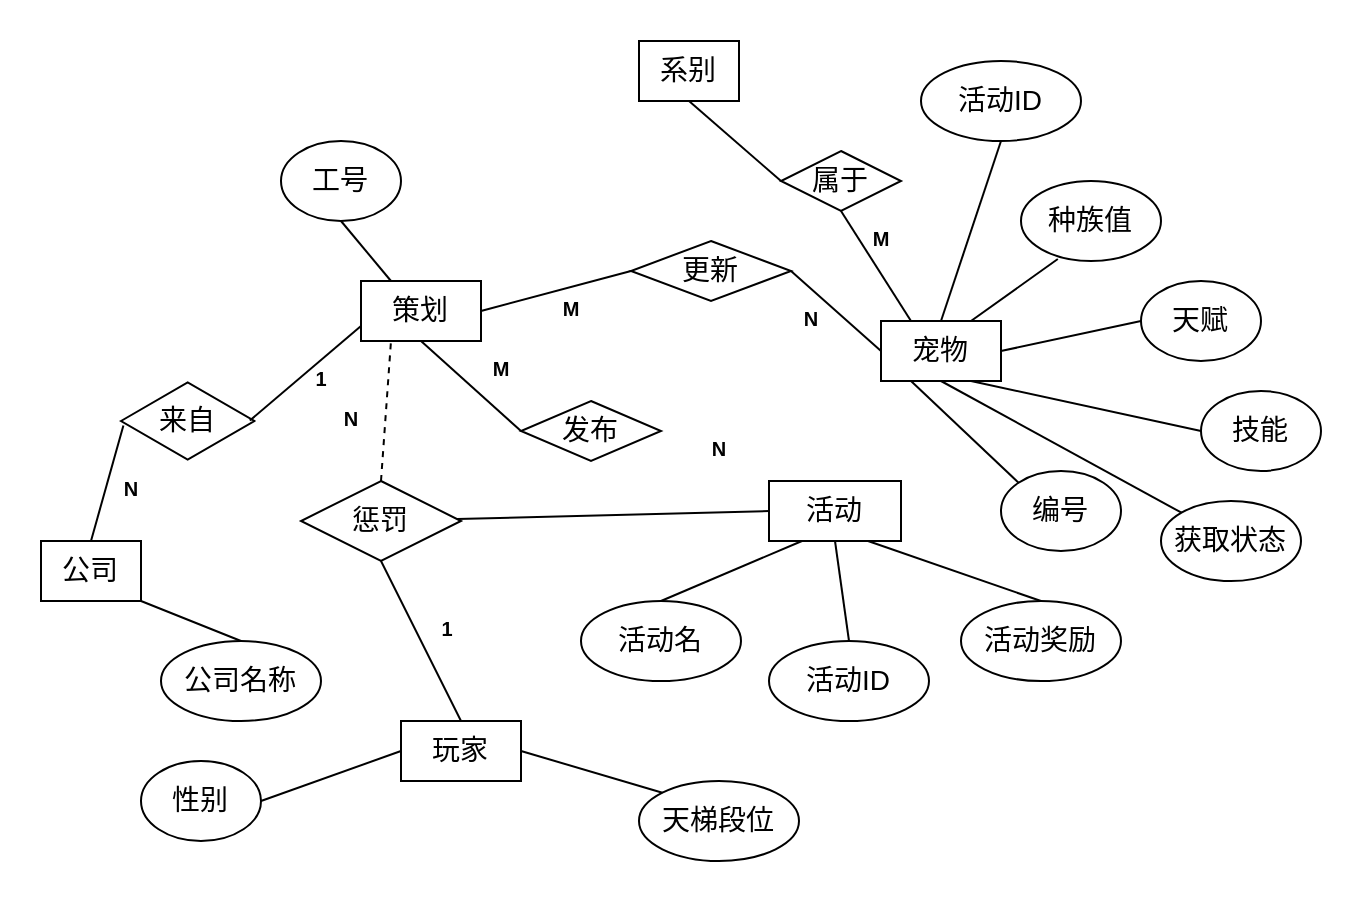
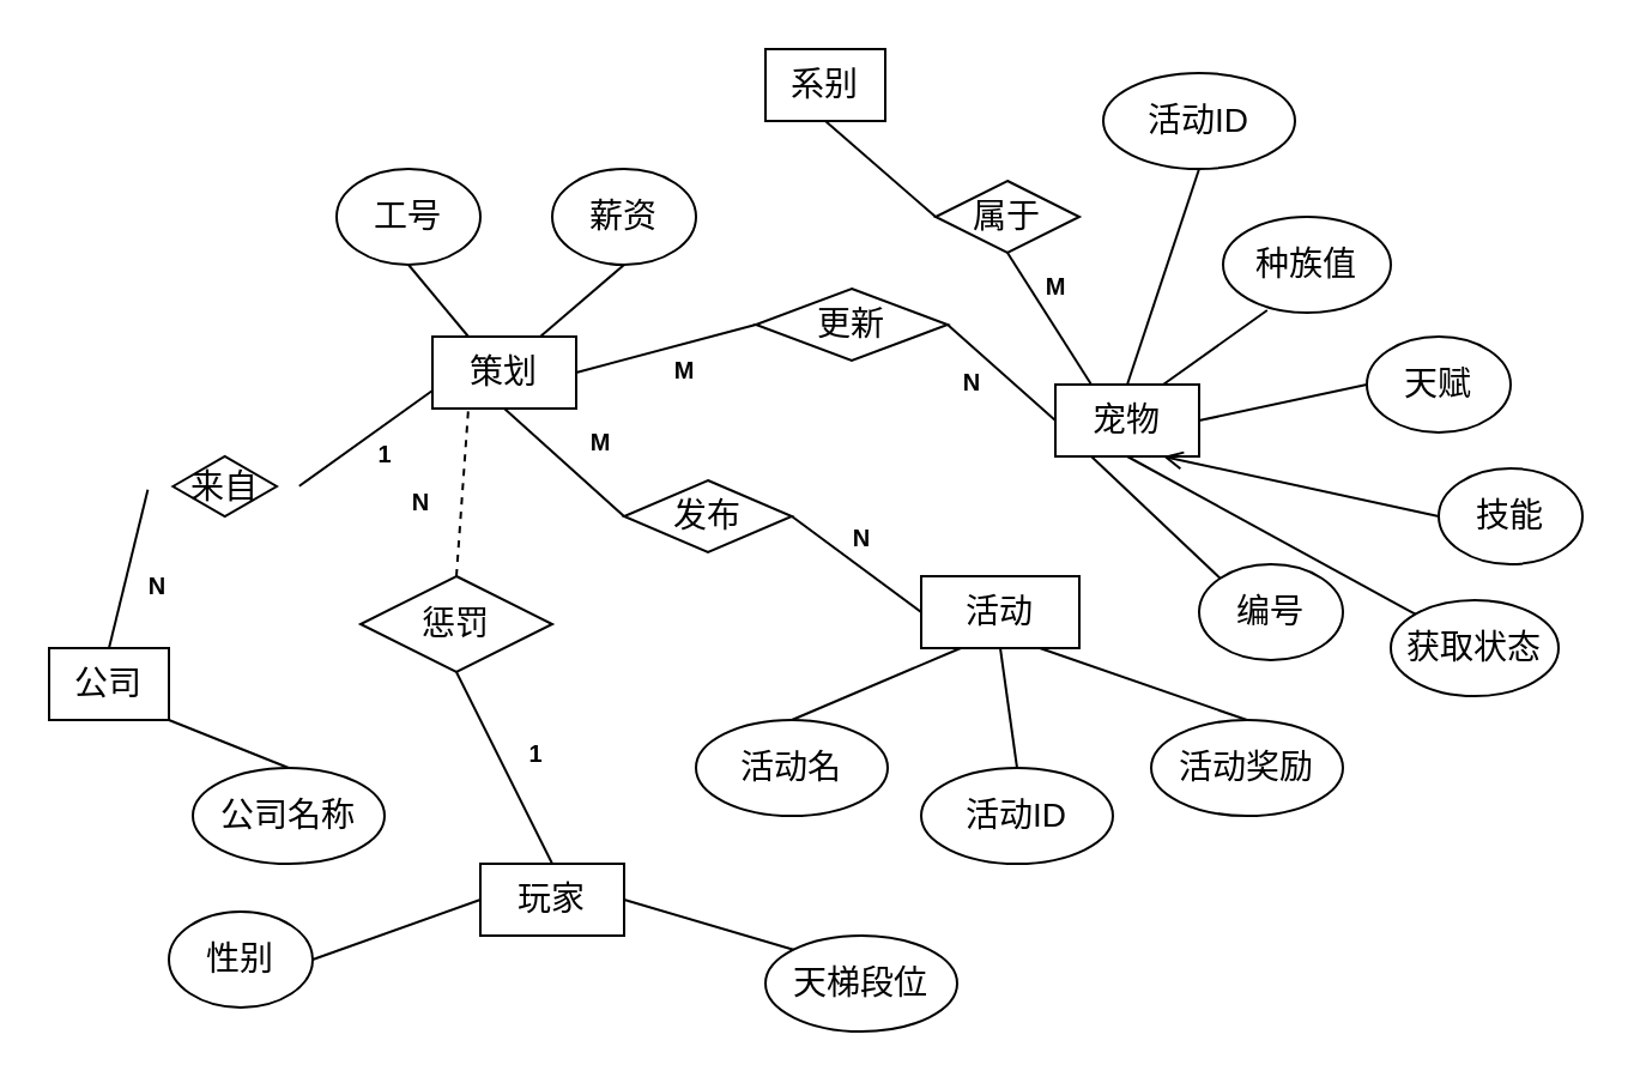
+ <mxCell id="5" value="&lt;font style=&quot;font-size: 14px;&quot;&gt;薪资&lt;/font&gt;" style="ellipse;whiteSpace=wrap;html=1;" parent="1" vertex="1"><mxGeometry x="230" y="70" width="60" height="40" as="geometry" /></mxCell>
+ <mxCell id="6" value="" style="endArrow=none;html=1;rounded=0;entryX=0.5;entryY=1;entryDx=0;entryDy=0;exitX=0.75;exitY=0;exitDx=0;exitDy=0;" parent="1" source="2" target="5" edge="1"><mxGeometry width="50" height="50" relative="1" as="geometry"><mxPoint x="360" y="230" as="sourcePoint" /><mxPoint x="410" y="180" as="targetPoint" /></mxGeometry></mxCell>
- <mxCell id="38" value="" style="endArrow=none;html=1;rounded=0;entryX=0.75;entryY=1;entryDx=0;entryDy=0;exitX=0;exitY=0.5;exitDx=0;exitDy=0;" parent="1" source="37" target="31" edge="1"><mxGeometry width="50" height="50" relative="1" as="geometry"><mxPoint x="360" y="210" as="sourcePoint" /><mxPoint x="410" y="160" as="targetPoint" /></mxGeometry></mxCell>
+ <mxCell id="38" value="" style="endArrow=open;html=1;rounded=0;entryX=0.75;entryY=1;entryDx=0;entryDy=0;exitX=0;exitY=0.5;exitDx=0;exitDy=0;" parent="1" source="37" target="31" edge="1"><mxGeometry width="50" height="50" relative="1" as="geometry"><mxPoint x="360" y="210" as="sourcePoint" /><mxPoint x="410" y="160" as="targetPoint" /></mxGeometry></mxCell>
- <mxCell id="13" value="&lt;font style=&quot;font-size: 14px;&quot;&gt;来自&lt;/font&gt;" style="html=1;whiteSpace=wrap;aspect=fixed;shape=isoRectangle;" parent="1" vertex="1"><mxGeometry x="60" y="190" width="66.67" height="40" as="geometry" /></mxCell>
+ <mxCell id="13" value="&lt;font style=&quot;font-size: 14px;&quot;&gt;来自&lt;/font&gt;" style="html=1;whiteSpace=wrap;aspect=fixed;shape=isoRectangle;" parent="1" vertex="1"><mxGeometry x="60" y="190" width="66.67" height="25" as="geometry" /></mxCell>
- <mxCell id="11" value="" style="endArrow=none;html=1;rounded=0;exitX=0;exitY=0.5;exitDx=0;exitDy=0;" parent="1" source="10" target="43" edge="1"><mxGeometry width="50" height="50" relative="1" as="geometry"><mxPoint x="360" y="230" as="sourcePoint" /><mxPoint x="410" y="180" as="targetPoint" /></mxGeometry></mxCell>
+ <mxCell id="11" value="" style="endArrow=none;html=1;rounded=0;entryX=1;entryY=0.5;entryDx=0;entryDy=0;exitX=0;exitY=0.5;exitDx=0;exitDy=0;" parent="1" source="10" target="7" edge="1"><mxGeometry width="50" height="50" relative="1" as="geometry"><mxPoint x="360" y="230" as="sourcePoint" /><mxPoint x="410" y="180" as="targetPoint" /></mxGeometry></mxCell>
